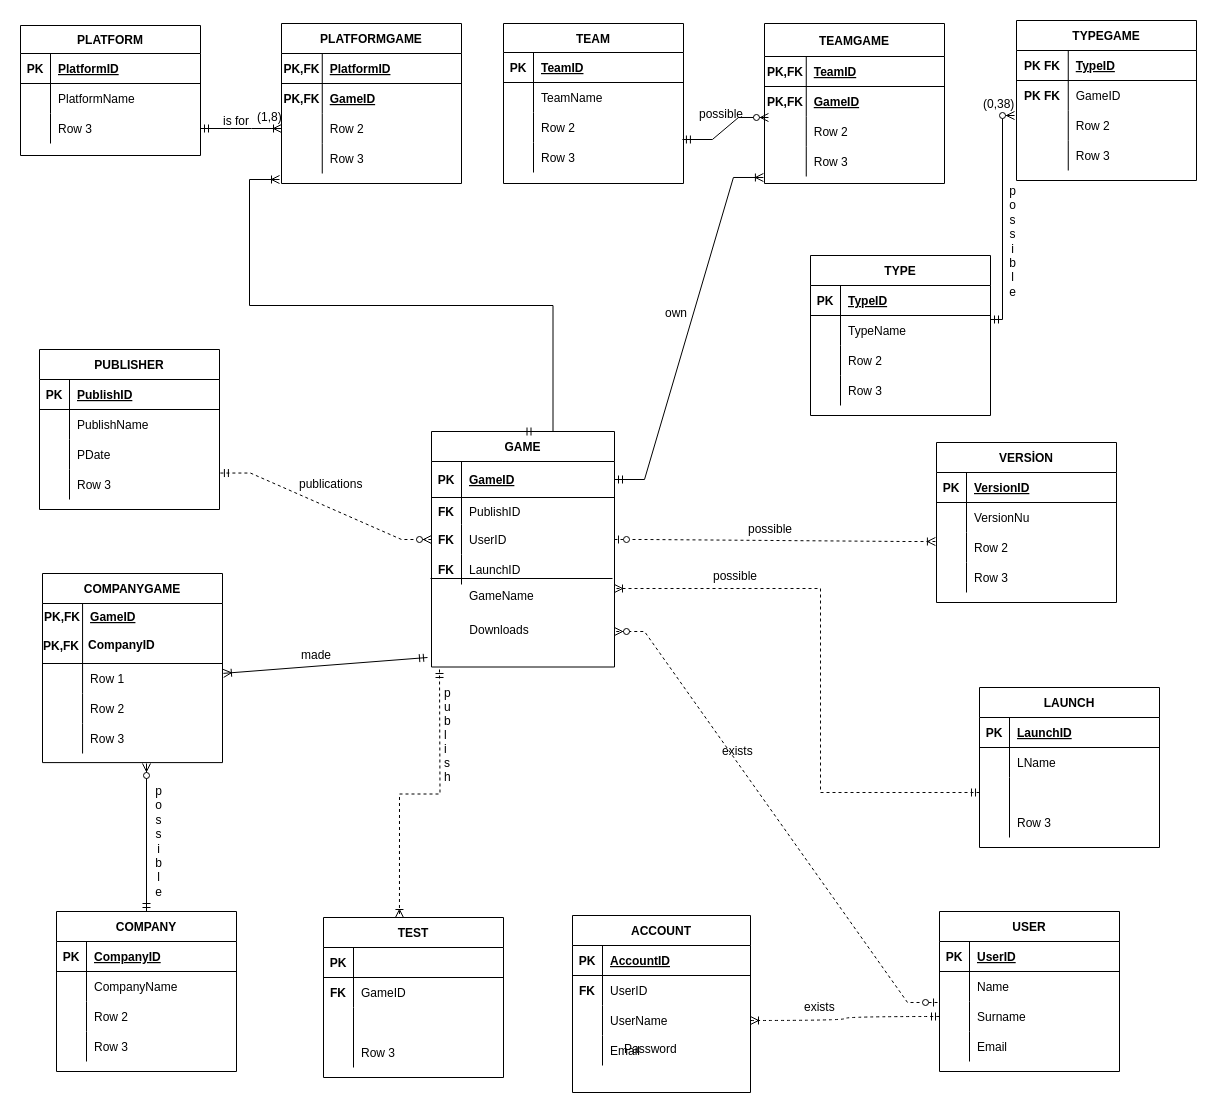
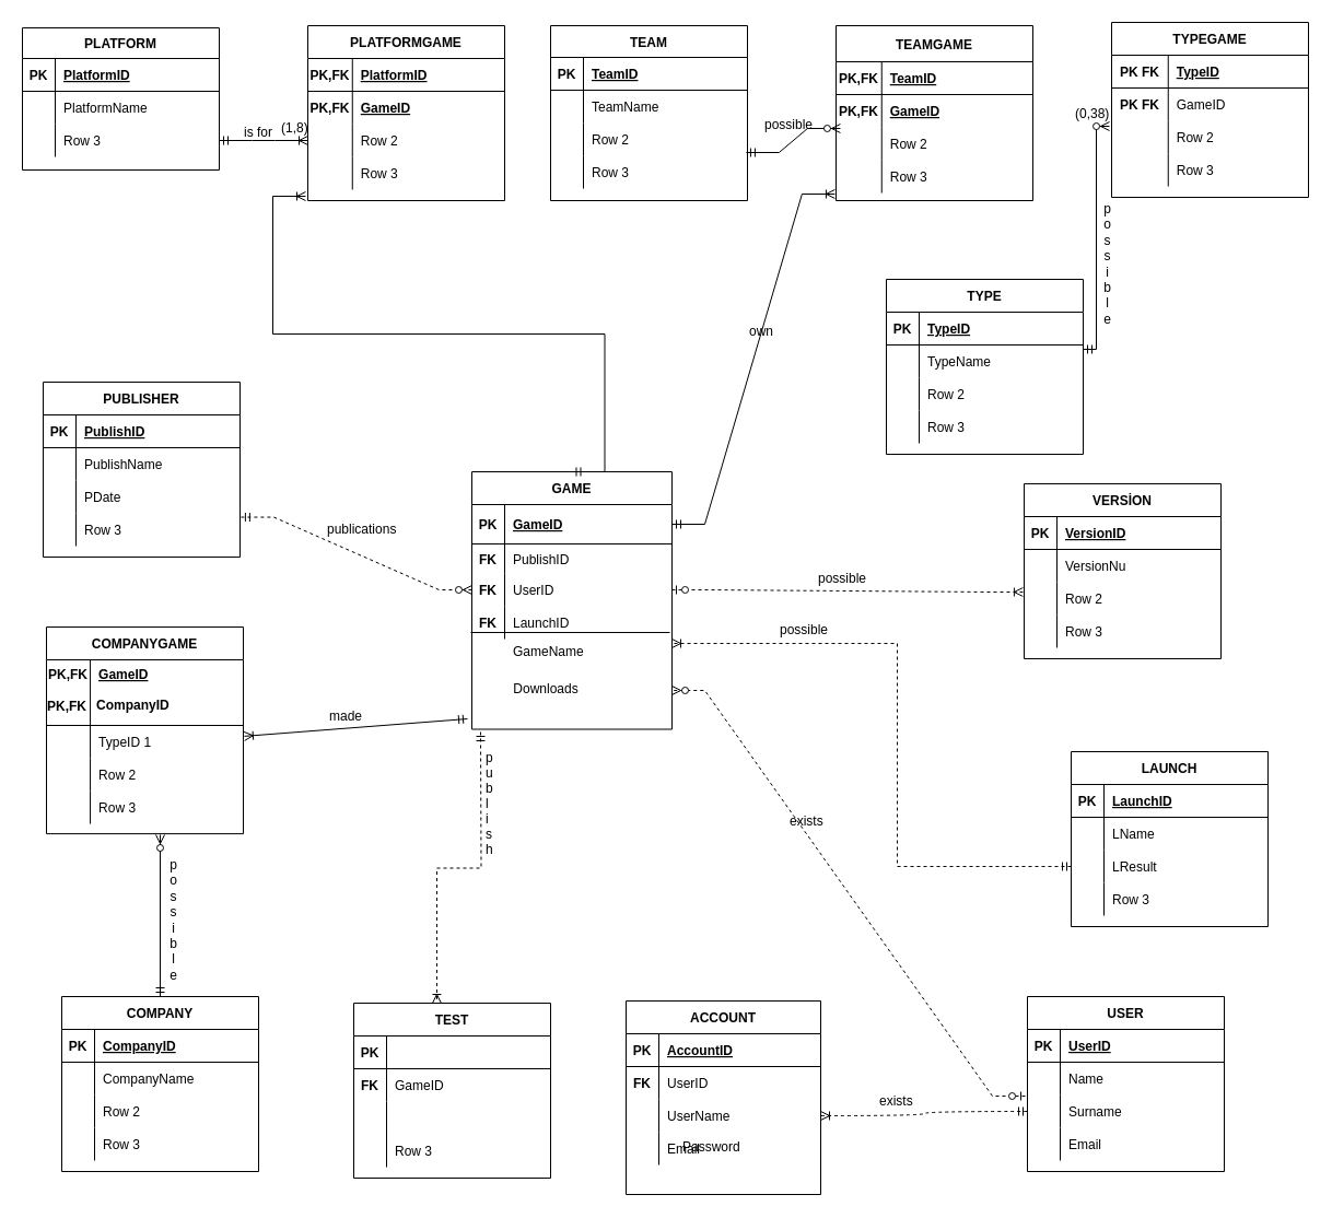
- <mxCell id="220" value="own" style="text;strokeColor=none;fillColor=none;align=left;verticalAlign=middle;spacingLeft=4;spacingRight=4;overflow=hidden;points=[[0,0.5],[1,0.5]];portConstraint=eastwest;rotatable=0;" vertex="1" parent="1"><mxGeometry x="659" y="297" width="80" height="30" as="geometry" /></mxCell>
+ <mxCell id="220" value="own" style="text;strokeColor=none;fillColor=none;align=left;verticalAlign=middle;spacingLeft=4;spacingRight=4;overflow=hidden;points=[[0,0.5],[1,0.5]];portConstraint=eastwest;rotatable=0;" vertex="1" parent="1"><mxGeometry x="679" y="287" width="80" height="30" as="geometry" /></mxCell>
- <mxCell id="114" value="Row 1" style="shape=partialRectangle;connectable=0;fillColor=none;top=0;left=0;bottom=0;right=0;align=left;spacingLeft=6;overflow=hidden;" parent="112" vertex="1"><mxGeometry x="40.069" width="139.931" height="30" as="geometry"><mxRectangle width="139.931" height="30" as="alternateBounds" /></mxGeometry></mxCell>
+ <mxCell id="114" value="TypeID 1" style="shape=partialRectangle;connectable=0;fillColor=none;top=0;left=0;bottom=0;right=0;align=left;spacingLeft=6;overflow=hidden;" parent="112" vertex="1"><mxGeometry x="40.069" width="139.931" height="30" as="geometry"><mxRectangle width="139.931" height="30" as="alternateBounds" /></mxGeometry></mxCell>
+ <mxCell id="180" value="LResult" style="shape=partialRectangle;connectable=0;fillColor=none;top=0;left=0;bottom=0;right=0;align=left;spacingLeft=6;overflow=hidden;" parent="178" vertex="1"><mxGeometry x="30" width="150" height="30" as="geometry"><mxRectangle width="150" height="30" as="alternateBounds" /></mxGeometry></mxCell>
